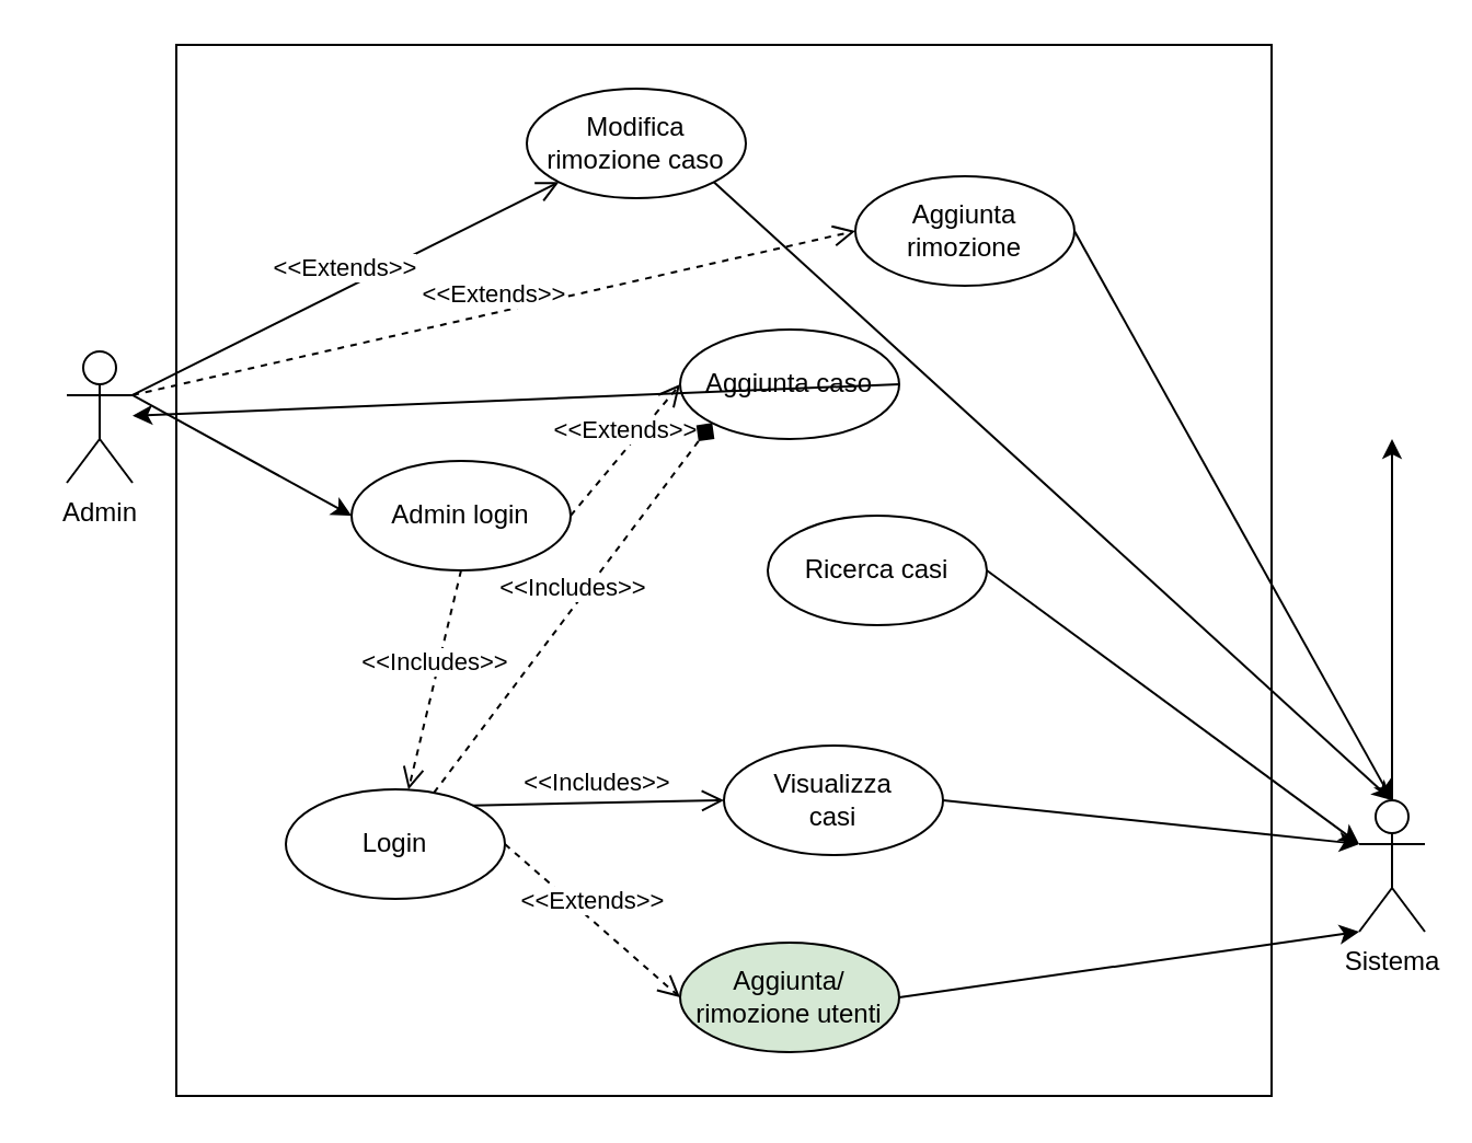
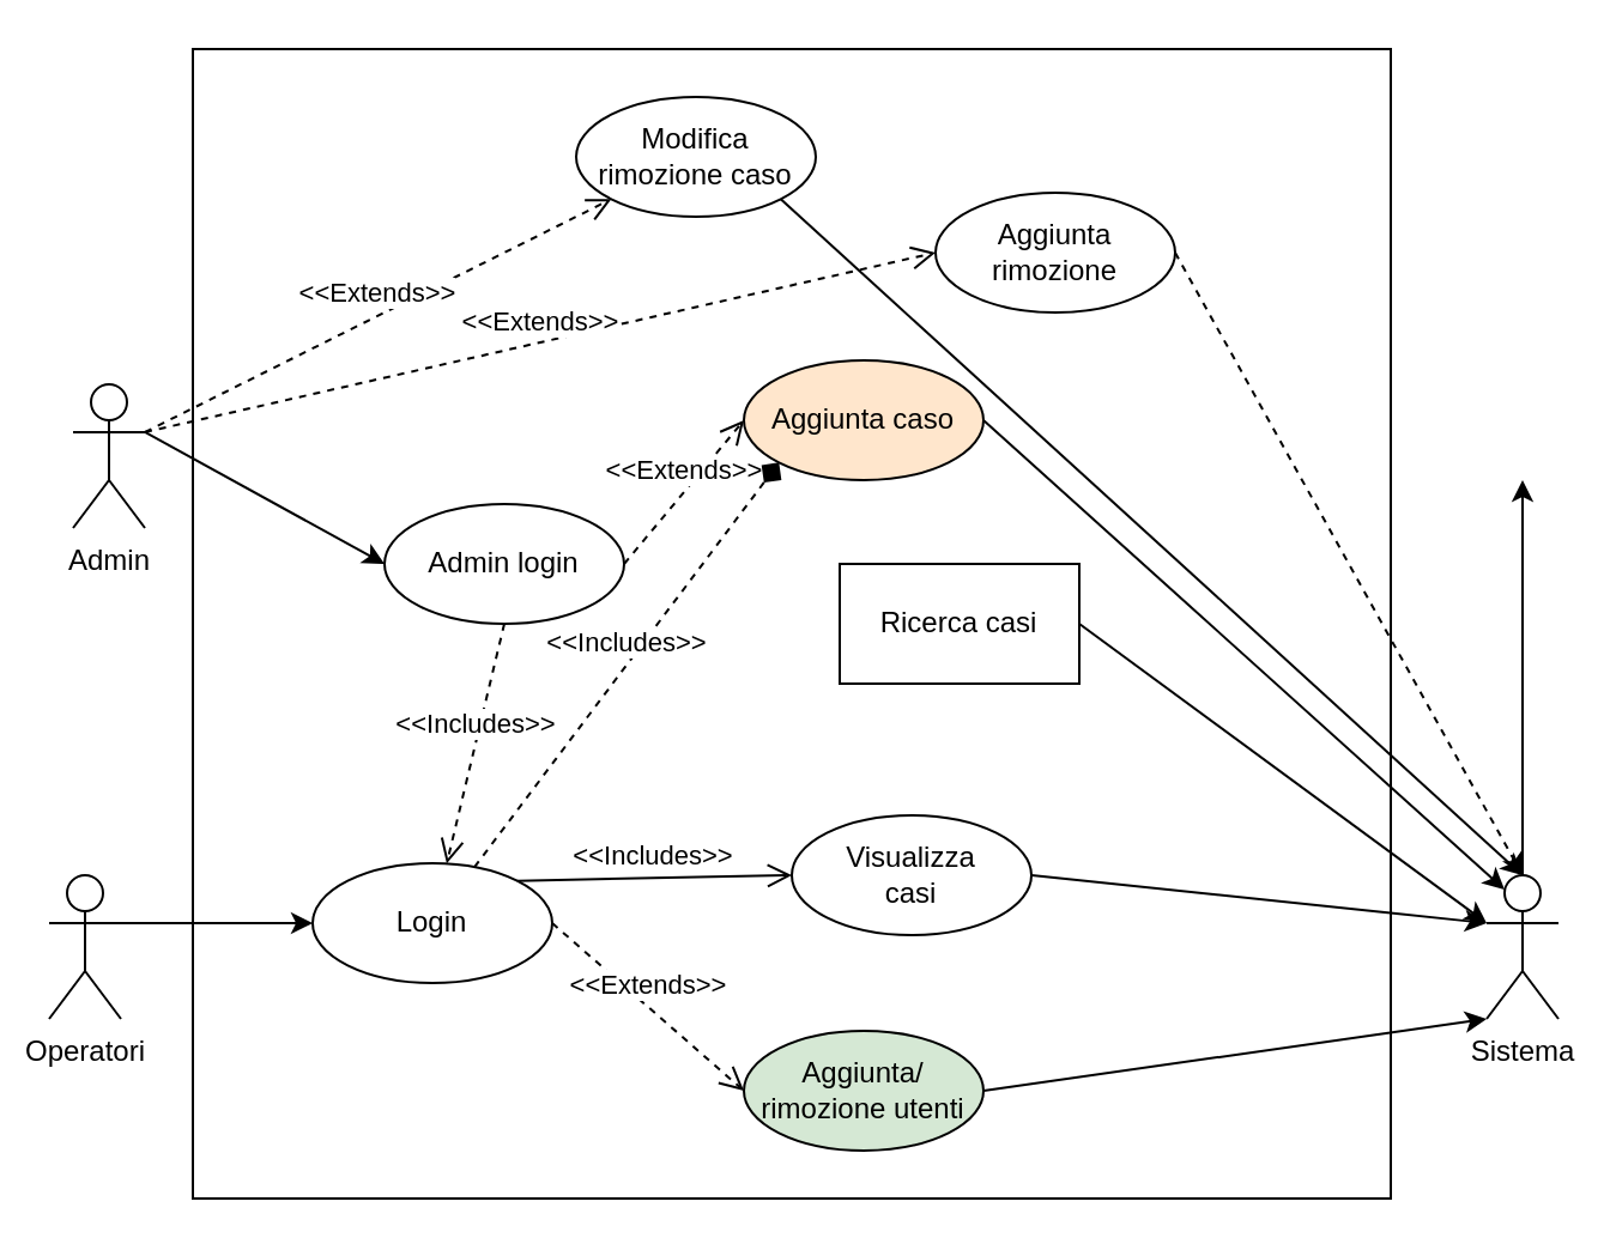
- <mxCell id="27" value="&amp;lt;&amp;lt;Extends&amp;gt;&amp;gt;" style="html=1;verticalAlign=bottom;endArrow=open;dashed=0;endSize=8;exitX=1;exitY=0.333;exitDx=0;exitDy=0;entryX=0;entryY=1;entryDx=0;entryDy=0;exitPerimeter=0;" edge="1" parent="1" source="2" target="26"><mxGeometry relative="1" as="geometry"><mxPoint x="70" y="190" as="sourcePoint" /><mxPoint x="400" y="115" as="targetPoint" /></mxGeometry></mxCell>
+ <mxCell id="27" value="&amp;lt;&amp;lt;Extends&amp;gt;&amp;gt;" style="html=1;verticalAlign=bottom;endArrow=open;dashed=1;endSize=8;exitX=1;exitY=0.333;exitDx=0;exitDy=0;entryX=0;entryY=1;entryDx=0;entryDy=0;exitPerimeter=0;" edge="1" parent="1" source="2" target="26"><mxGeometry relative="1" as="geometry"><mxPoint x="70" y="190" as="sourcePoint" /><mxPoint x="400" y="115" as="targetPoint" /></mxGeometry></mxCell>
- <mxCell id="13" value="Aggiunta caso" style="ellipse;whiteSpace=wrap;html=1;" vertex="1" parent="1"><mxGeometry x="310" y="150" width="100" height="50" as="geometry" /></mxCell>
+ <mxCell id="13" value="Aggiunta caso" style="ellipse;whiteSpace=wrap;html=1;fillColor=#ffe6cc;" vertex="1" parent="1"><mxGeometry x="310" y="150" width="100" height="50" as="geometry" /></mxCell>
- <mxCell id="21" value="" style="endArrow=classic;html=1;exitX=1;exitY=0.5;exitDx=0;exitDy=0;" edge="1" parent="1" source="13" target="2"><mxGeometry width="50" height="50" relative="1" as="geometry"><mxPoint x="500" y="115" as="sourcePoint" /><mxPoint x="637.5" y="381" as="targetPoint" /></mxGeometry></mxCell>
+ <mxCell id="21" value="" style="endArrow=classic;html=1;exitX=1;exitY=0.5;exitDx=0;exitDy=0;entryX=0.25;entryY=0.1;entryDx=0;entryDy=0;entryPerimeter=0;" edge="1" parent="1" source="13" target="19"><mxGeometry width="50" height="50" relative="1" as="geometry"><mxPoint x="500" y="115" as="sourcePoint" /><mxPoint x="637.5" y="381" as="targetPoint" /></mxGeometry></mxCell>
- <mxCell id="20" value="" style="endArrow=classic;html=1;exitX=1;exitY=0.5;exitDx=0;exitDy=0;entryX=0.5;entryY=0;entryDx=0;entryDy=0;entryPerimeter=0;" edge="1" parent="1" source="17" target="19"><mxGeometry width="50" height="50" relative="1" as="geometry"><mxPoint x="500" y="230" as="sourcePoint" /><mxPoint x="550" y="180" as="targetPoint" /></mxGeometry></mxCell>
+ <mxCell id="20" value="" style="endArrow=classic;html=1;exitX=1;exitY=0.5;exitDx=0;exitDy=0;entryX=0.5;entryY=0;entryDx=0;entryDy=0;entryPerimeter=0;dashed=1;" edge="1" parent="1" source="17" target="19"><mxGeometry width="50" height="50" relative="1" as="geometry"><mxPoint x="500" y="230" as="sourcePoint" /><mxPoint x="550" y="180" as="targetPoint" /></mxGeometry></mxCell>
- <mxCell id="16" value="Ricerca casi" style="ellipse;whiteSpace=wrap;html=1;" vertex="1" parent="1"><mxGeometry x="350" y="235" width="100" height="50" as="geometry" /></mxCell>
+ <mxCell id="16" value="Ricerca casi" style="whiteSpace=wrap;html=1;rounded=0;" vertex="1" parent="1"><mxGeometry x="350" y="235" width="100" height="50" as="geometry" /></mxCell>
+ <mxCell id="5" value="" style="endArrow=classic;html=1;entryX=0;entryY=0.5;entryDx=0;entryDy=0;exitX=1;exitY=0.333;exitDx=0;exitDy=0;exitPerimeter=0;" edge="1" parent="1" source="3" target="4"><mxGeometry width="50" height="50" relative="1" as="geometry"><mxPoint x="50" y="410" as="sourcePoint" /><mxPoint x="100" y="360" as="targetPoint" /></mxGeometry></mxCell>
+ <mxCell id="3" value="Operatori" style="shape=umlActor;verticalLabelPosition=bottom;labelBackgroundColor=#ffffff;verticalAlign=top;html=1;outlineConnect=0;" vertex="1" parent="1"><mxGeometry x="20" y="365" width="30" height="60" as="geometry" /></mxCell>
